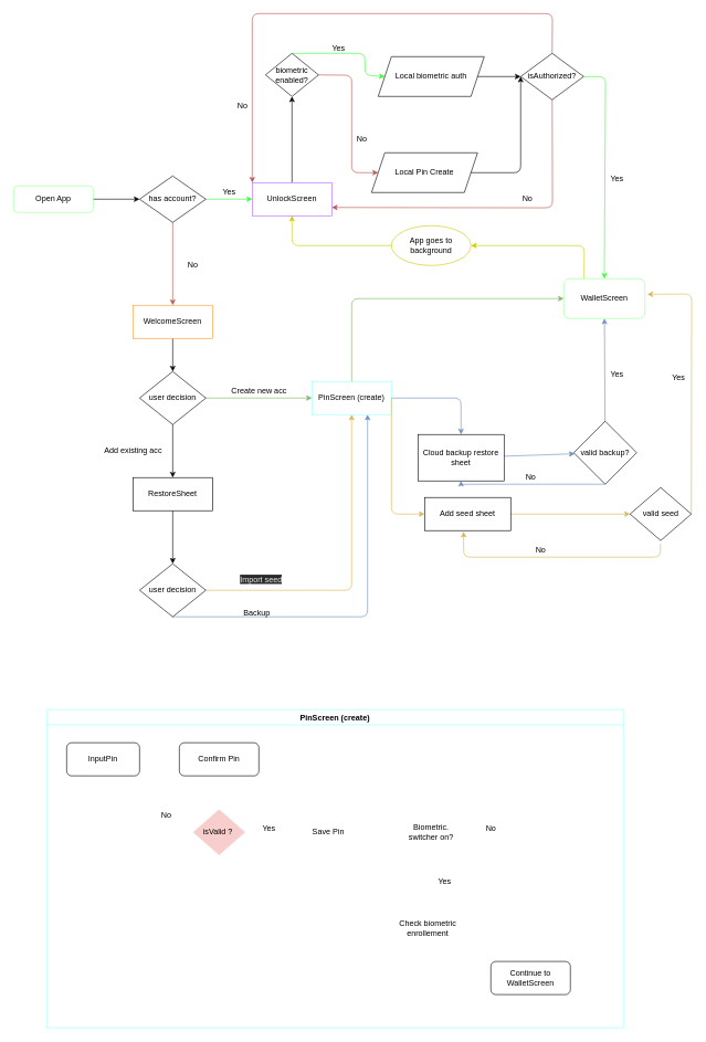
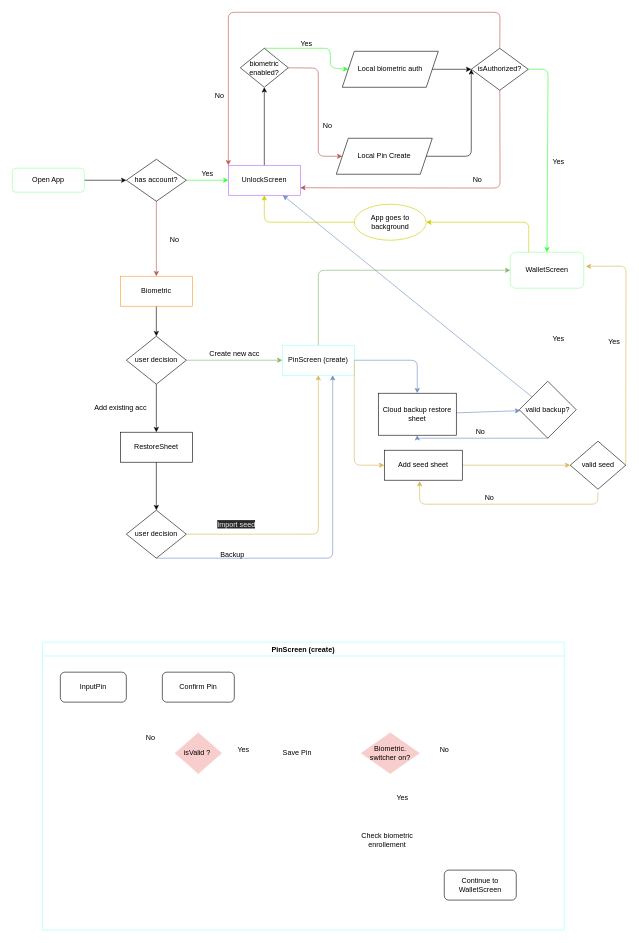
- <mxCell id="12" value="WelcomeScreen" style="rounded=0;whiteSpace=wrap;html=1;fillColor=none;strokeColor=#FF9933;" vertex="1" parent="1"><mxGeometry x="200" y="460" width="120" height="50" as="geometry" /></mxCell>
+ <mxCell id="12" value="Biometric" style="rounded=0;whiteSpace=wrap;html=1;fillColor=none;strokeColor=#FF9933;" vertex="1" parent="1"><mxGeometry x="200" y="460" width="120" height="50" as="geometry" /></mxCell>
- <mxCell id="39" style="edgeStyle=none;html=1;fillColor=#dae8fc;strokeColor=#6c8ebf;" edge="1" parent="1" source="41" target="34"><mxGeometry relative="1" as="geometry" /></mxCell>
+ <mxCell id="39" style="edgeStyle=none;html=1;fillColor=#dae8fc;strokeColor=#6c8ebf;" edge="1" parent="1" source="41" target="8"><mxGeometry relative="1" as="geometry" /></mxCell>
- <mxCell id="75" value="Biometric. switcher on?" style="rhombus;whiteSpace=wrap;html=1;strokeColor=#FFFFFF;" vertex="1" parent="63"><mxGeometry x="530" y="150" width="100" height="70" as="geometry" /></mxCell>
+ <mxCell id="75" value="Biometric. switcher on?" style="rhombus;whiteSpace=wrap;html=1;strokeColor=#FFFFFF;fillColor=#f8cecc;" vertex="1" parent="63"><mxGeometry x="530" y="150" width="100" height="70" as="geometry" /></mxCell>
